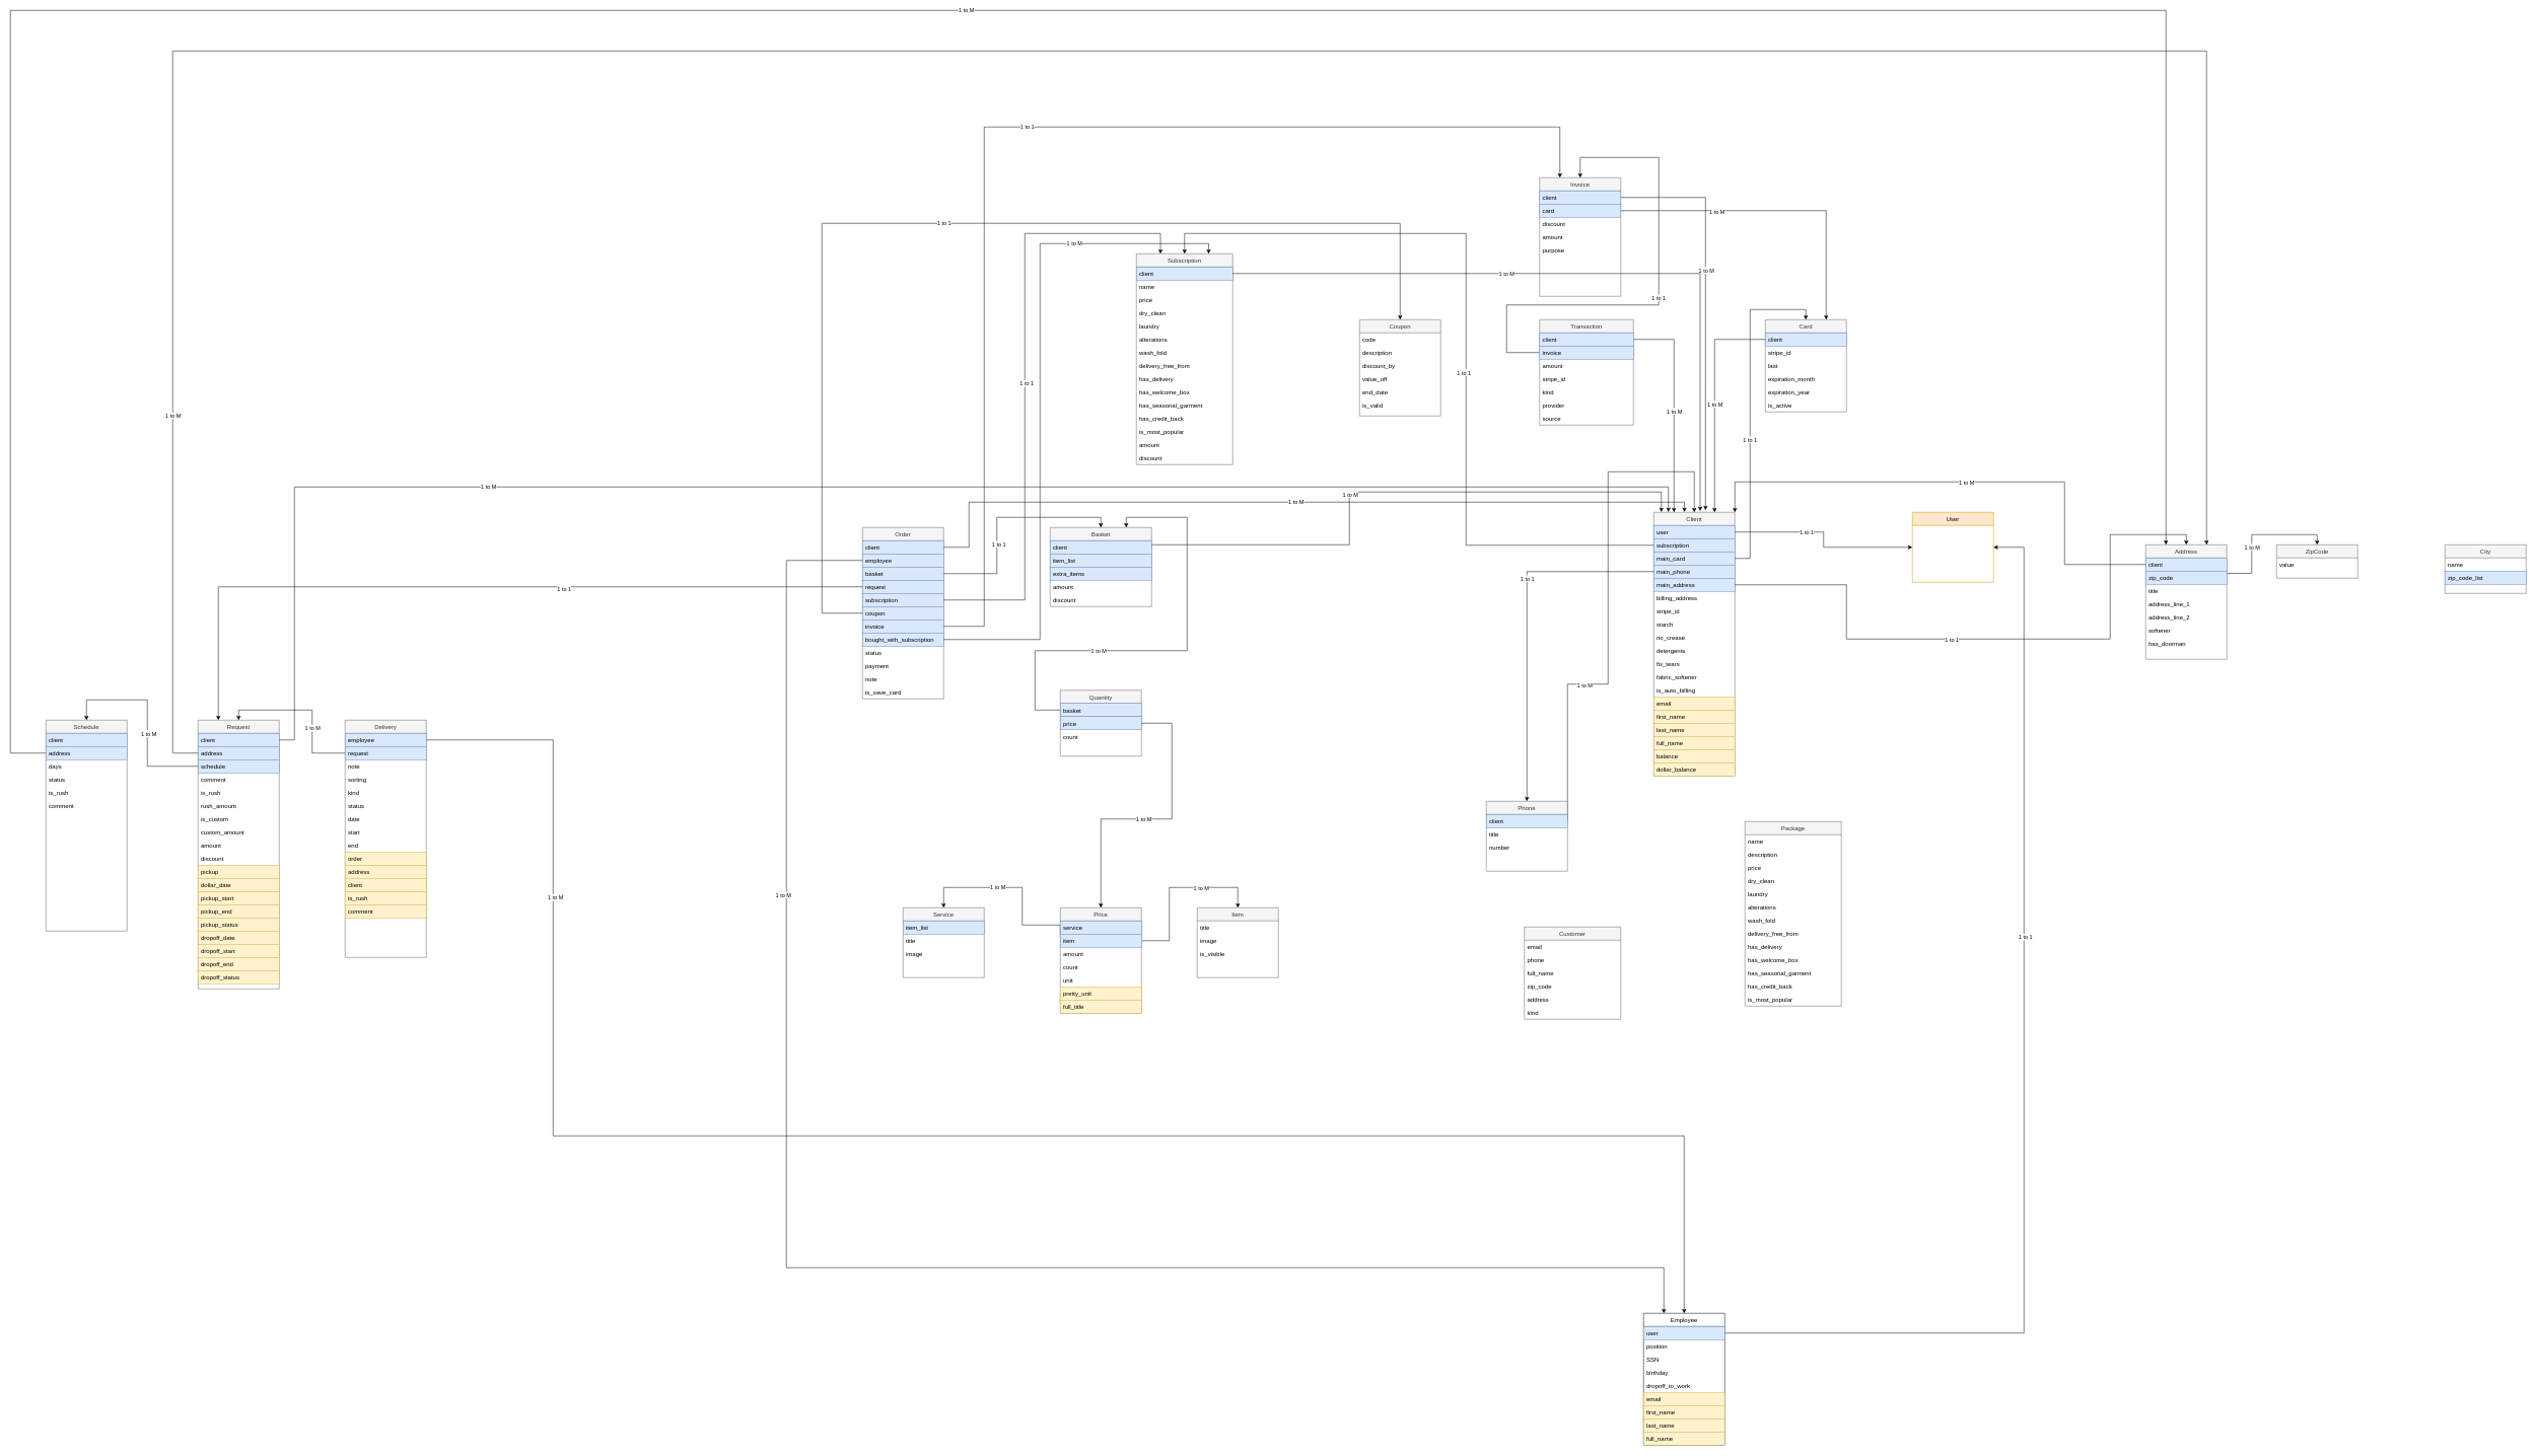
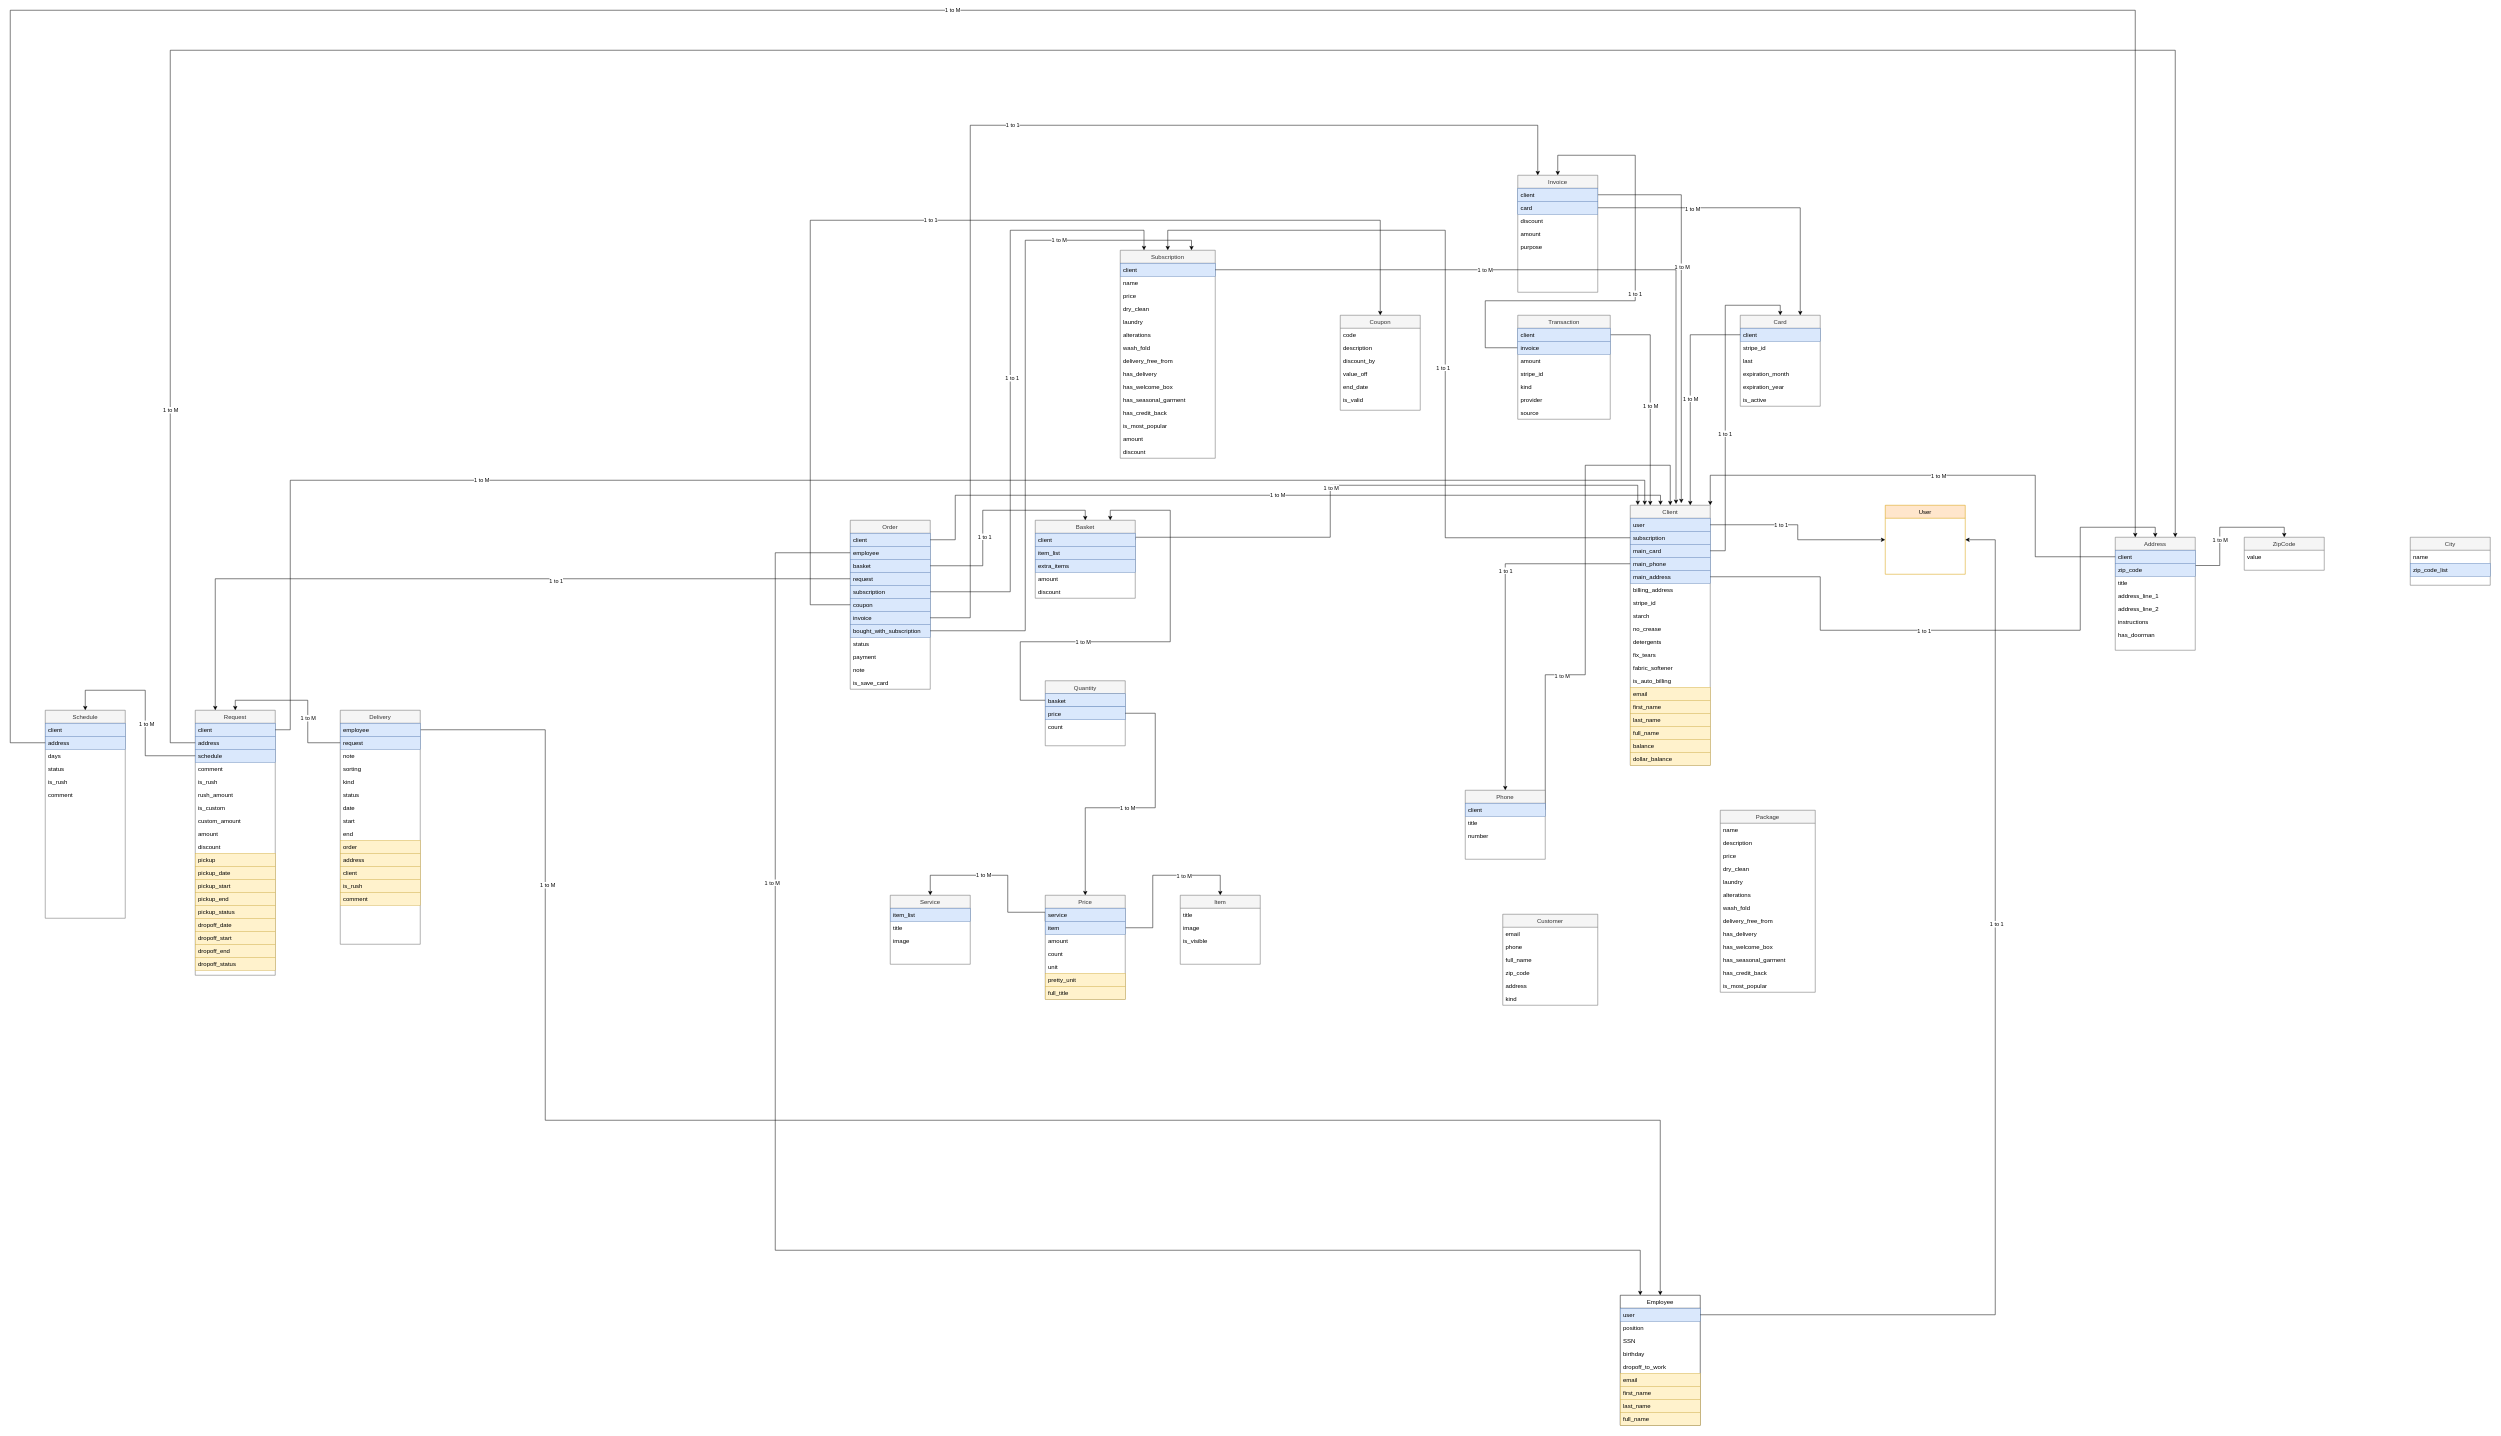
- <mxCell id="39" value="softener" style="text;align=left;verticalAlign=top;spacingLeft=4;spacingRight=4;overflow=hidden;rotatable=0;points=[[0,0.5],[1,0.5]];portConstraint=eastwest;rounded=0;shadow=0;html=0;" parent="33" vertex="1"><mxGeometry y="156" width="160" height="26" as="geometry" /></mxCell>
+ <mxCell id="39" value="instructions" style="text;align=left;verticalAlign=top;spacingLeft=4;spacingRight=4;overflow=hidden;rotatable=0;points=[[0,0.5],[1,0.5]];portConstraint=eastwest;rounded=0;shadow=0;html=0;" parent="33" vertex="1"><mxGeometry y="156" width="160" height="26" as="geometry" /></mxCell>
- <mxCell id="233" value="dollar_date" style="text;align=left;verticalAlign=top;spacingLeft=4;spacingRight=4;overflow=hidden;rotatable=0;points=[[0,0.5],[1,0.5]];portConstraint=eastwest;rounded=0;shadow=0;html=0;fillColor=#fff2cc;strokeColor=#d6b656;" parent="221" vertex="1"><mxGeometry y="312" width="160" height="26" as="geometry" /></mxCell>
+ <mxCell id="233" value="pickup_date" style="text;align=left;verticalAlign=top;spacingLeft=4;spacingRight=4;overflow=hidden;rotatable=0;points=[[0,0.5],[1,0.5]];portConstraint=eastwest;rounded=0;shadow=0;html=0;fillColor=#fff2cc;strokeColor=#d6b656;" parent="221" vertex="1"><mxGeometry y="312" width="160" height="26" as="geometry" /></mxCell>
